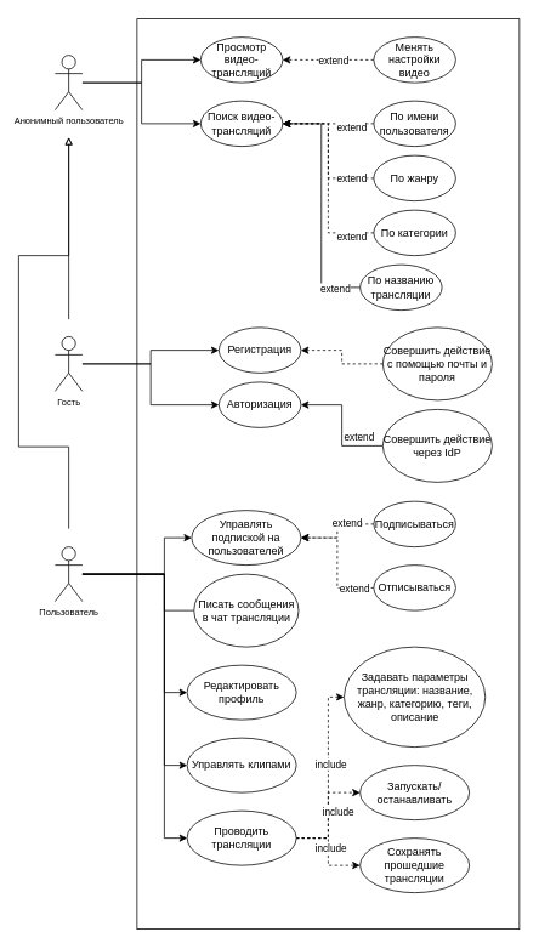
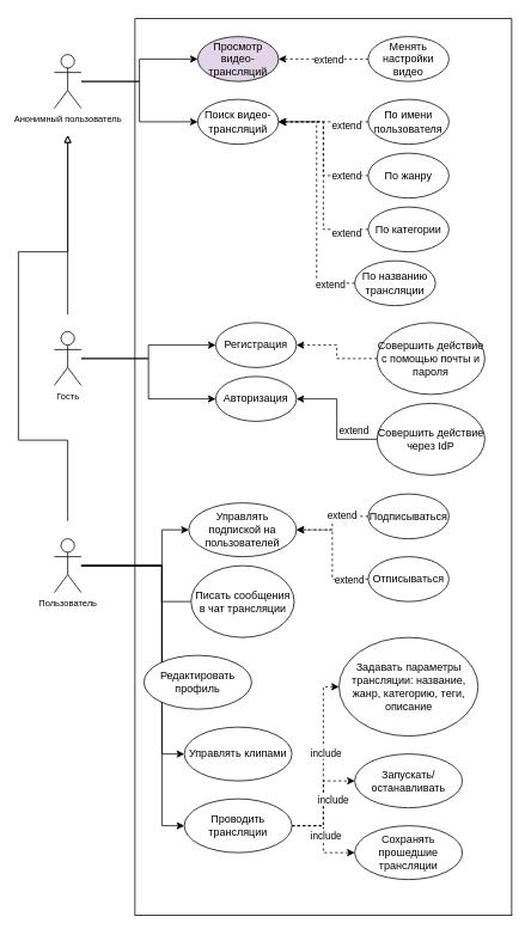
- <mxCell id="17" value="Просмотр видео-трансляций" style="ellipse;whiteSpace=wrap;html=1;" vertex="1" parent="1"><mxGeometry x="220" y="40" width="90" height="50" as="geometry" /></mxCell>
+ <mxCell id="17" value="Просмотр видео-трансляций" style="ellipse;whiteSpace=wrap;html=1;fillColor=#e1d5e7;" vertex="1" parent="1"><mxGeometry x="220" y="40" width="90" height="50" as="geometry" /></mxCell>
- <mxCell id="28" style="edgeStyle=orthogonalEdgeStyle;rounded=0;orthogonalLoop=1;jettySize=auto;html=1;entryX=1;entryY=0.5;entryDx=0;entryDy=0;dashed=0;" edge="1" parent="1" source="30" target="18"><mxGeometry relative="1" as="geometry" /></mxCell>
+ <mxCell id="28" style="edgeStyle=orthogonalEdgeStyle;rounded=0;orthogonalLoop=1;jettySize=auto;html=1;entryX=1;entryY=0.5;entryDx=0;entryDy=0;dashed=1;" edge="1" parent="1" source="30" target="18"><mxGeometry relative="1" as="geometry" /></mxCell>
- <mxCell id="49" value="Редактировать профиль" style="ellipse;whiteSpace=wrap;html=1;" vertex="1" parent="1"><mxGeometry x="205" y="730" width="120" height="60" as="geometry" /></mxCell>
+ <mxCell id="49" value="Редактировать профиль" style="ellipse;whiteSpace=wrap;html=1;" vertex="1" parent="1"><mxGeometry x="160" y="730" width="120" height="60" as="geometry" /></mxCell>
